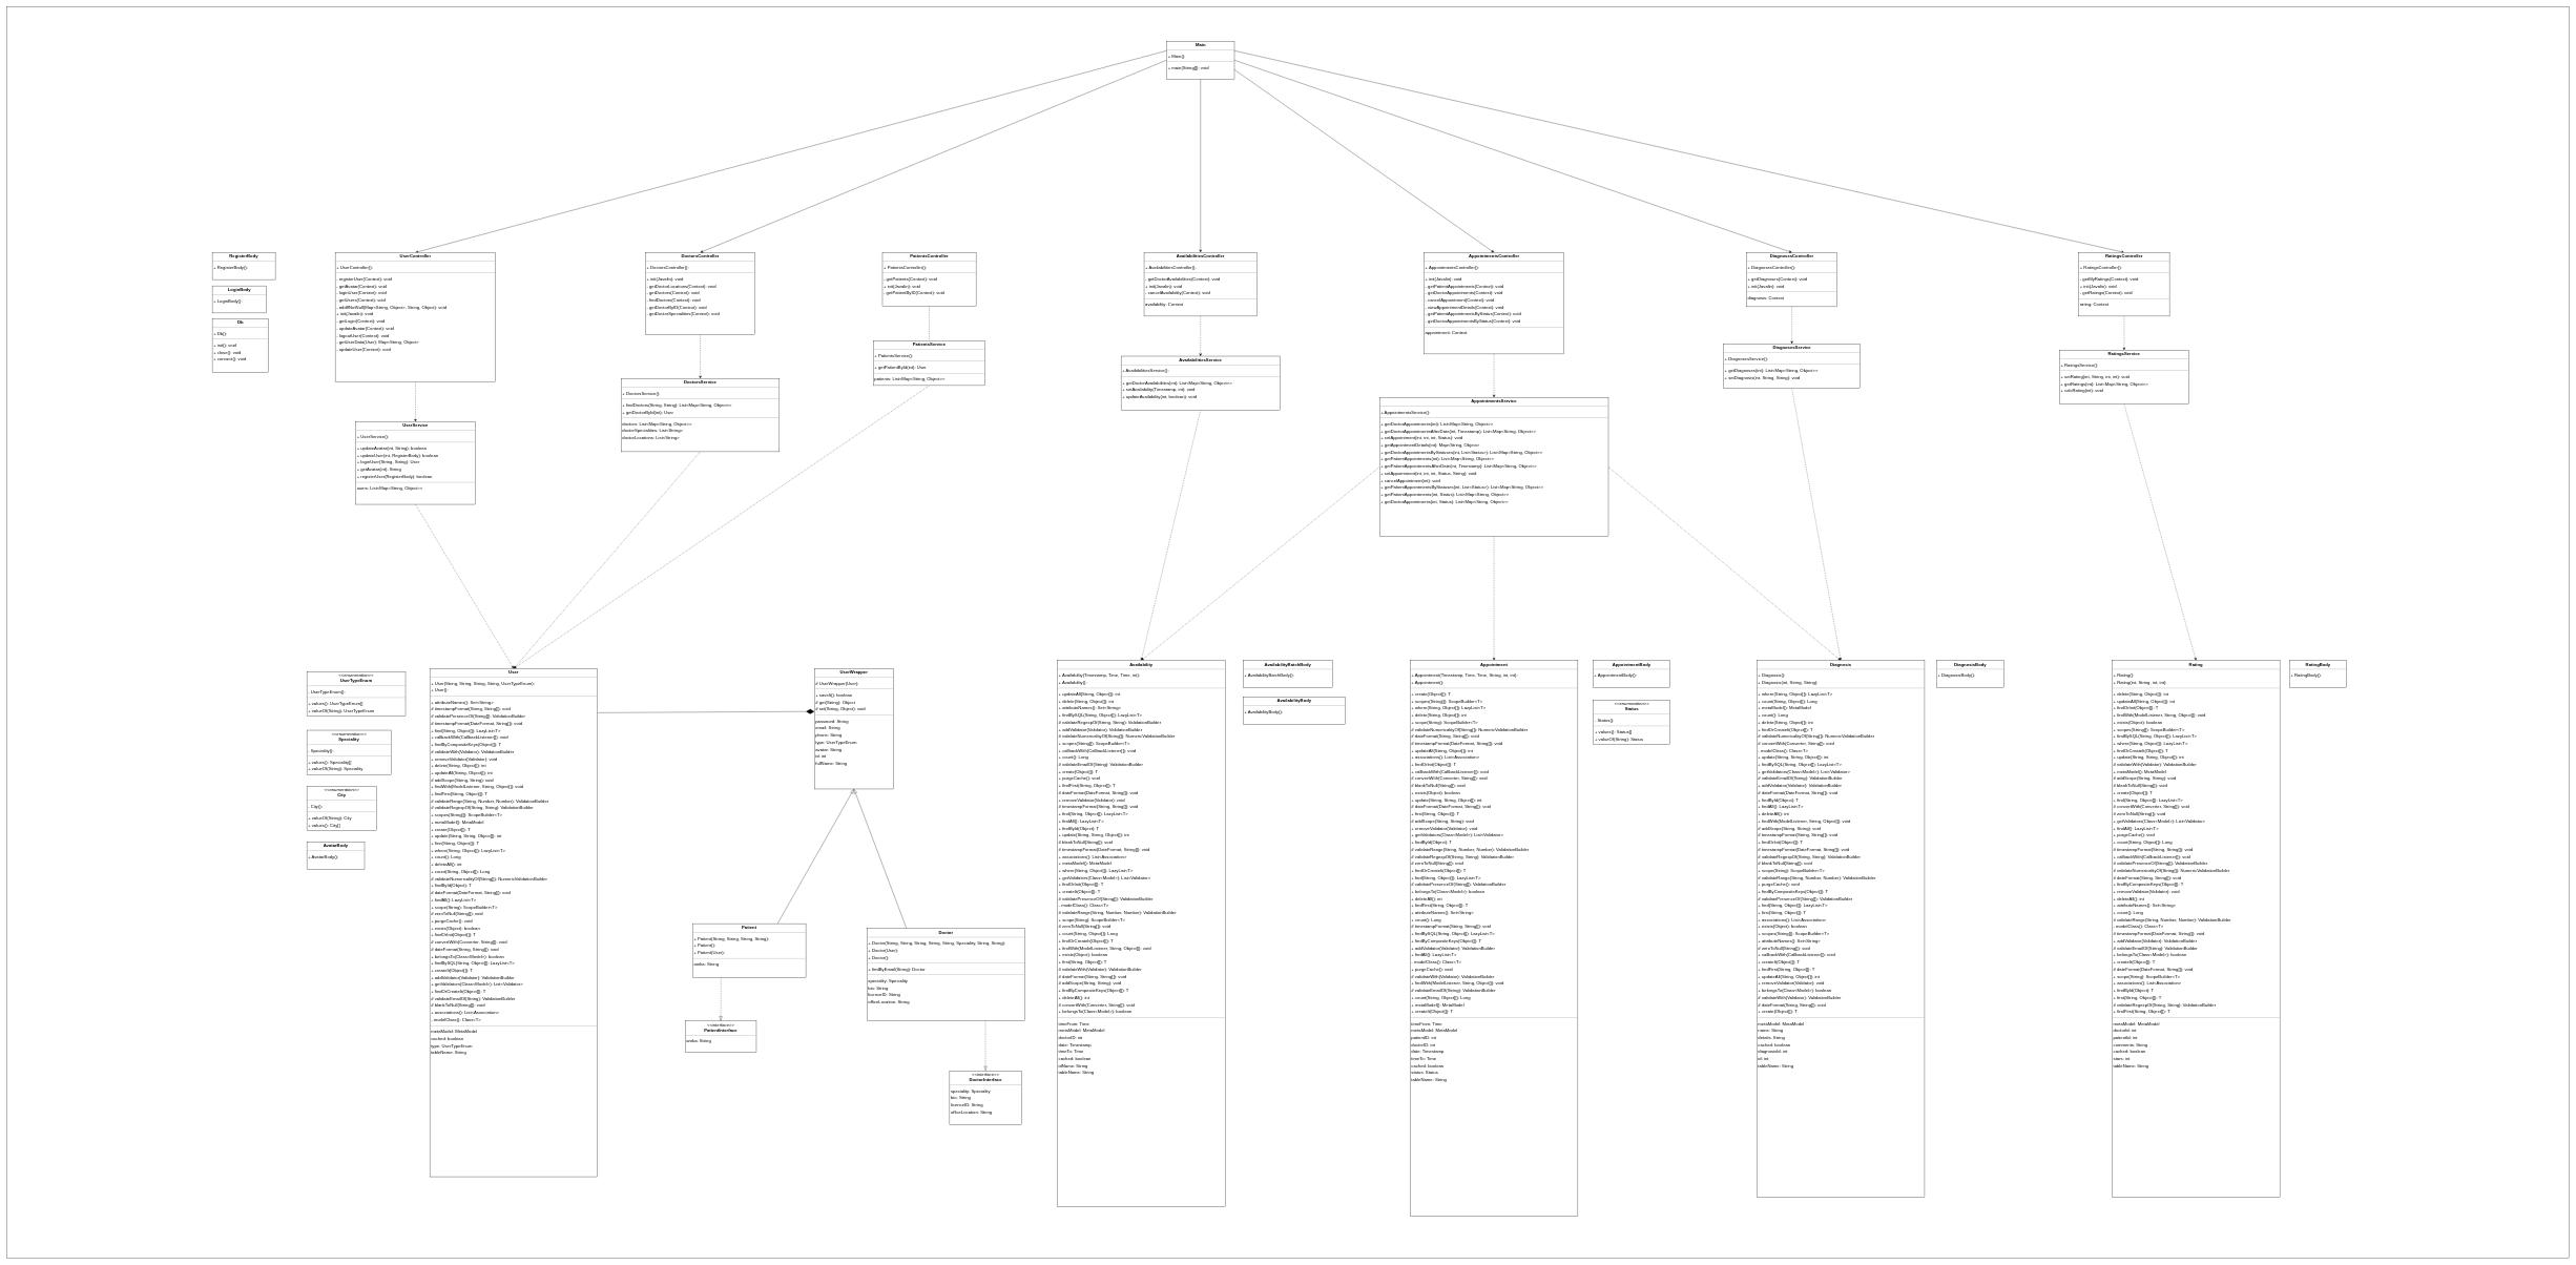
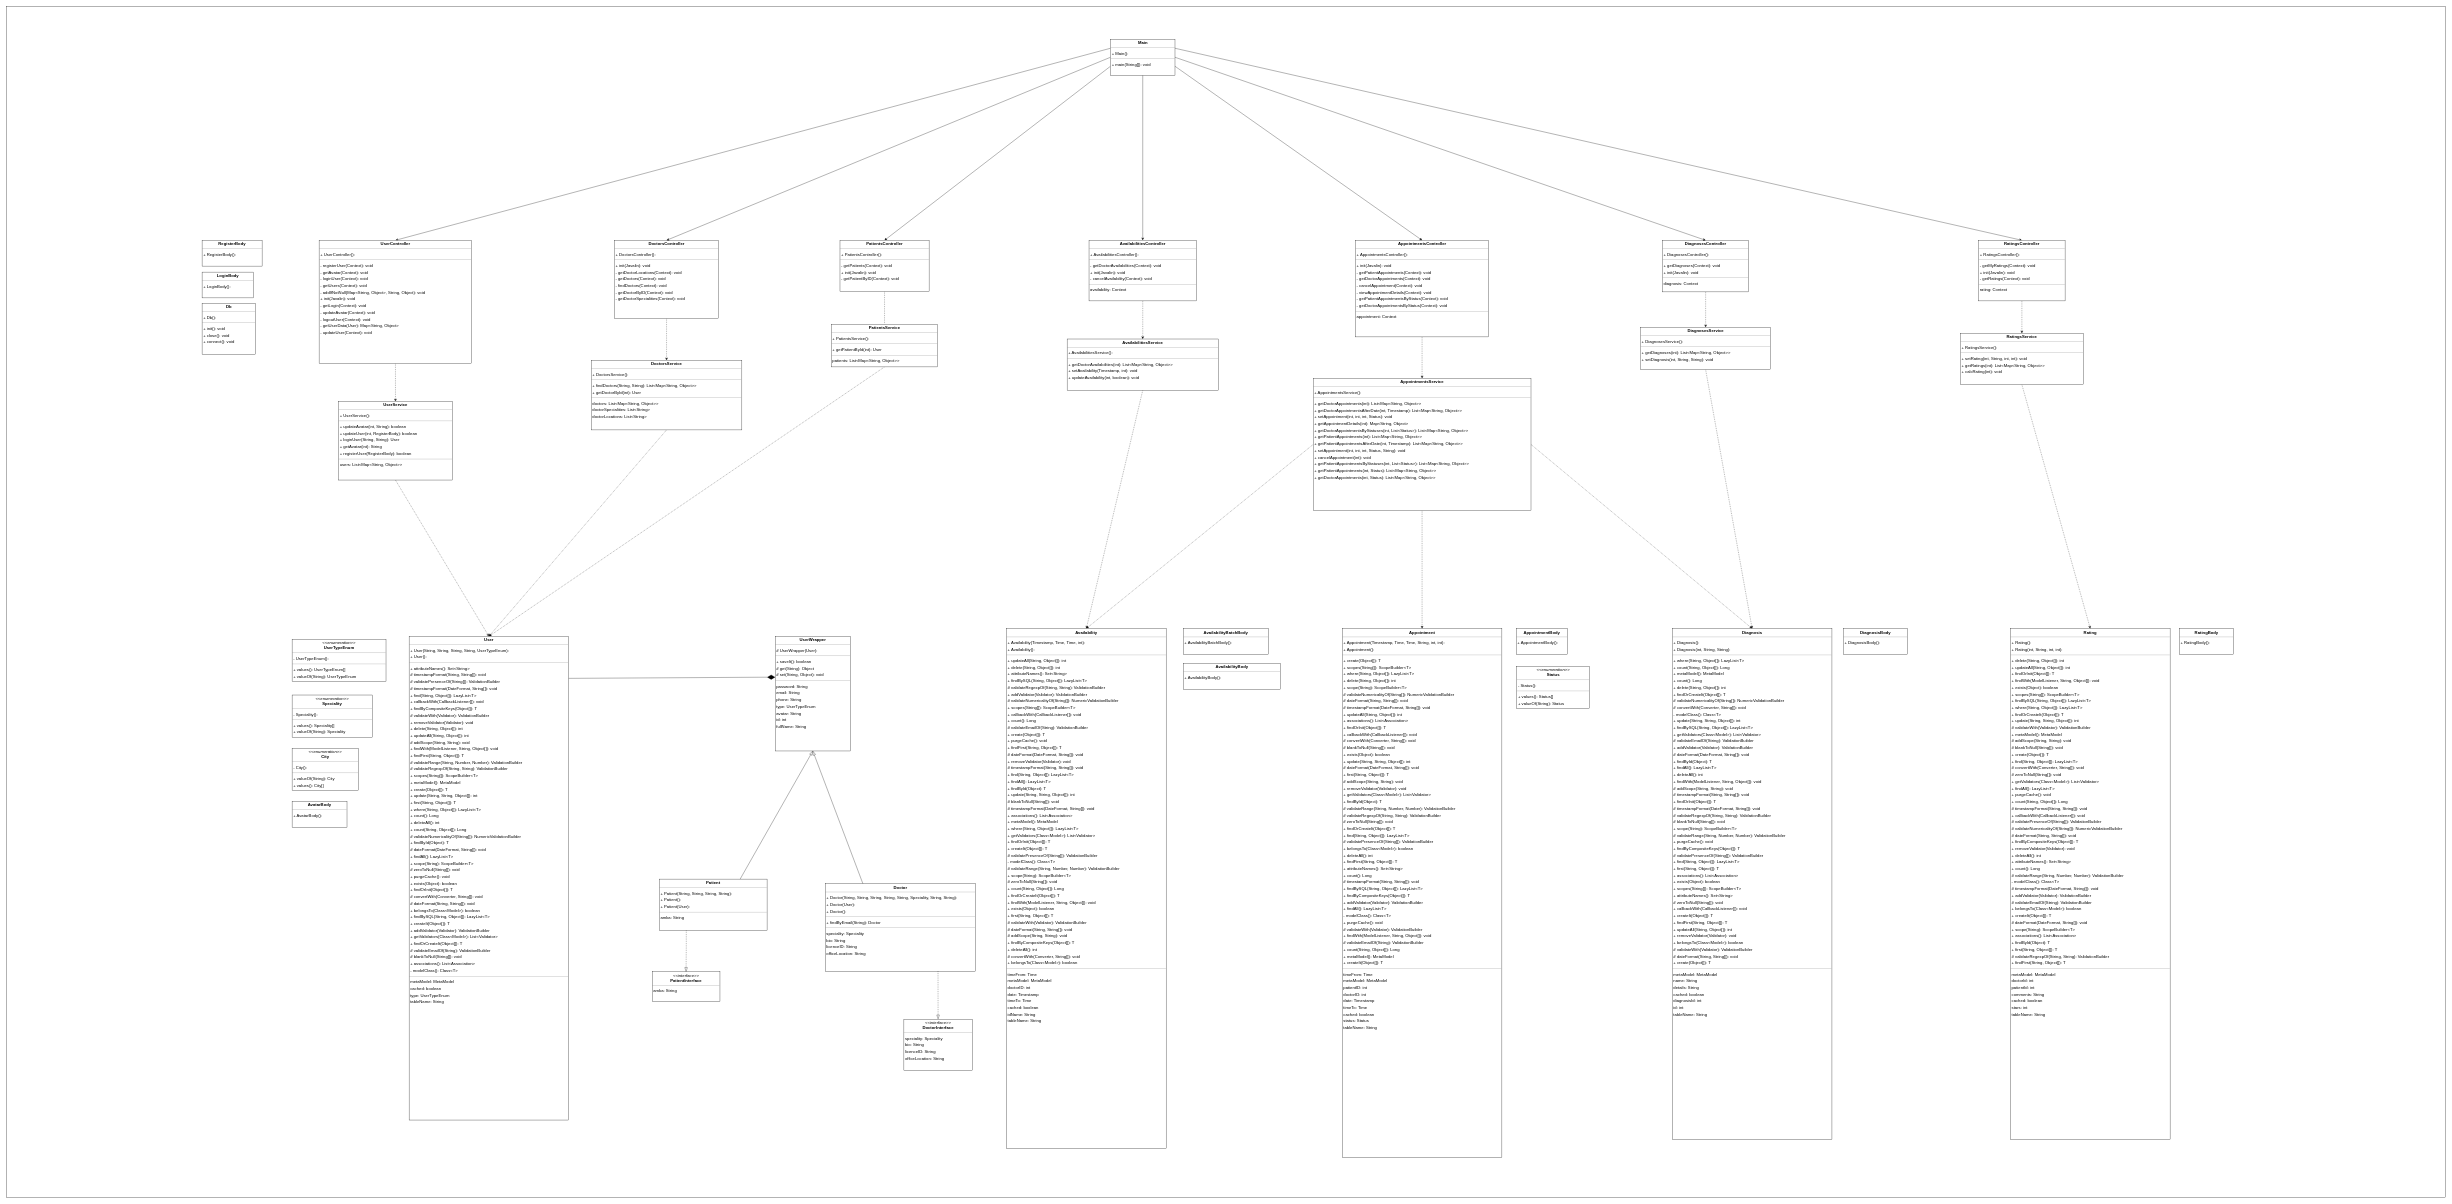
+ <mxCell id="35" style="edgeStyle=none;html=1;exitX=0;exitY=0.75;exitDx=0;exitDy=0;entryX=0.5;entryY=0;entryDx=0;entryDy=0;" edge="1" parent="1" source="41" target="45"><mxGeometry relative="1" as="geometry" /></mxCell>
- <mxCell id="4" value="&lt;p style=&quot;margin:0px;margin-top:4px;text-align:center;&quot;&gt;&lt;b&gt;AppointmentBody&lt;/b&gt;&lt;/p&gt;&lt;hr size=&quot;1&quot;/&gt;&lt;p style=&quot;margin:0 0 0 4px;line-height:1.6;&quot;&gt;+ AppointmentBody(): &lt;/p&gt;" style="verticalAlign=top;align=left;overflow=fill;fontSize=14;fontFamily=Helvetica;html=1;rounded=0;shadow=0;comic=0;labelBackgroundColor=none;strokeWidth=1;" parent="1" vertex="1"><mxGeometry x="5053" y="2094" width="245" height="86" as="geometry" /></mxCell>
+ <mxCell id="4" value="&lt;p style=&quot;margin:0px;margin-top:4px;text-align:center;&quot;&gt;&lt;b&gt;AppointmentBody&lt;/b&gt;&lt;/p&gt;&lt;hr size=&quot;1&quot;/&gt;&lt;p style=&quot;margin:0 0 0 4px;line-height:1.6;&quot;&gt;+ AppointmentBody(): &lt;/p&gt;" style="verticalAlign=top;align=left;overflow=fill;fontSize=14;fontFamily=Helvetica;html=1;rounded=0;shadow=0;comic=0;labelBackgroundColor=none;strokeWidth=1;" parent="1" vertex="1"><mxGeometry x="5053" y="2094" width="170" height="86" as="geometry" /></mxCell>
